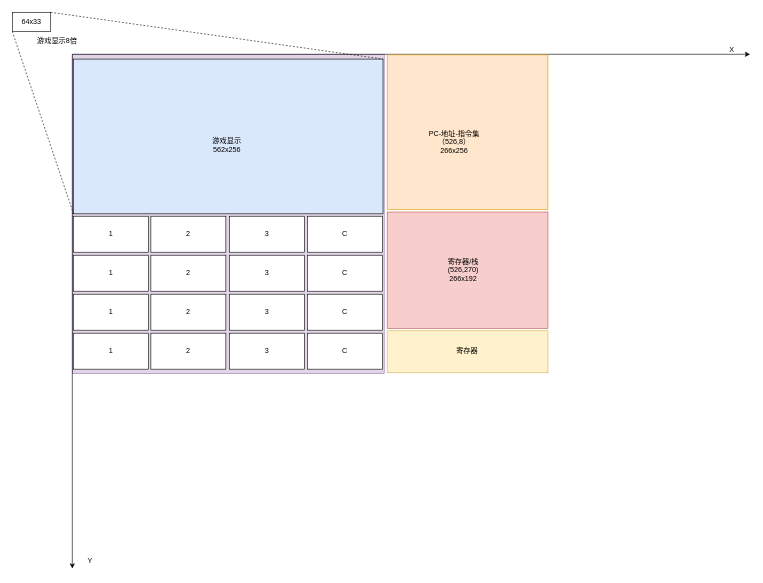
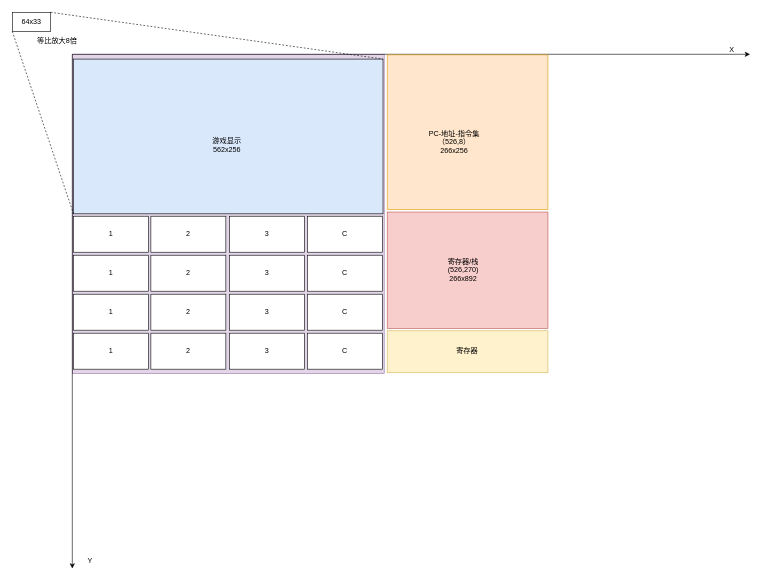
- <mxCell id="12" value="游戏显示8倍" style="text;html=1;align=center;verticalAlign=middle;whiteSpace=wrap;rounded=0;" parent="1" vertex="1"><mxGeometry x="60" y="52" width="70" height="30" as="geometry" /></mxCell>
+ <mxCell id="12" value="等比放大8倍" style="text;html=1;align=center;verticalAlign=middle;whiteSpace=wrap;rounded=0;" parent="1" vertex="1"><mxGeometry x="60" y="52" width="70" height="30" as="geometry" /></mxCell>
- <mxCell id="20" value="寄存器/栈&lt;div&gt;&lt;font color=&quot;#000000&quot;&gt;(526,270)&lt;br&gt;&lt;/font&gt;&lt;div&gt;266x192&lt;/div&gt;&lt;/div&gt;" style="text;html=1;align=center;verticalAlign=middle;whiteSpace=wrap;rounded=0;" vertex="1" parent="1"><mxGeometry x="742" y="435" width="60" height="30" as="geometry" /></mxCell>
+ <mxCell id="20" value="寄存器/栈&lt;div&gt;&lt;font color=&quot;#000000&quot;&gt;(526,270)&lt;br&gt;&lt;/font&gt;&lt;div&gt;266x892&lt;/div&gt;&lt;/div&gt;" style="text;html=1;align=center;verticalAlign=middle;whiteSpace=wrap;rounded=0;" vertex="1" parent="1"><mxGeometry x="742" y="435" width="60" height="30" as="geometry" /></mxCell>
